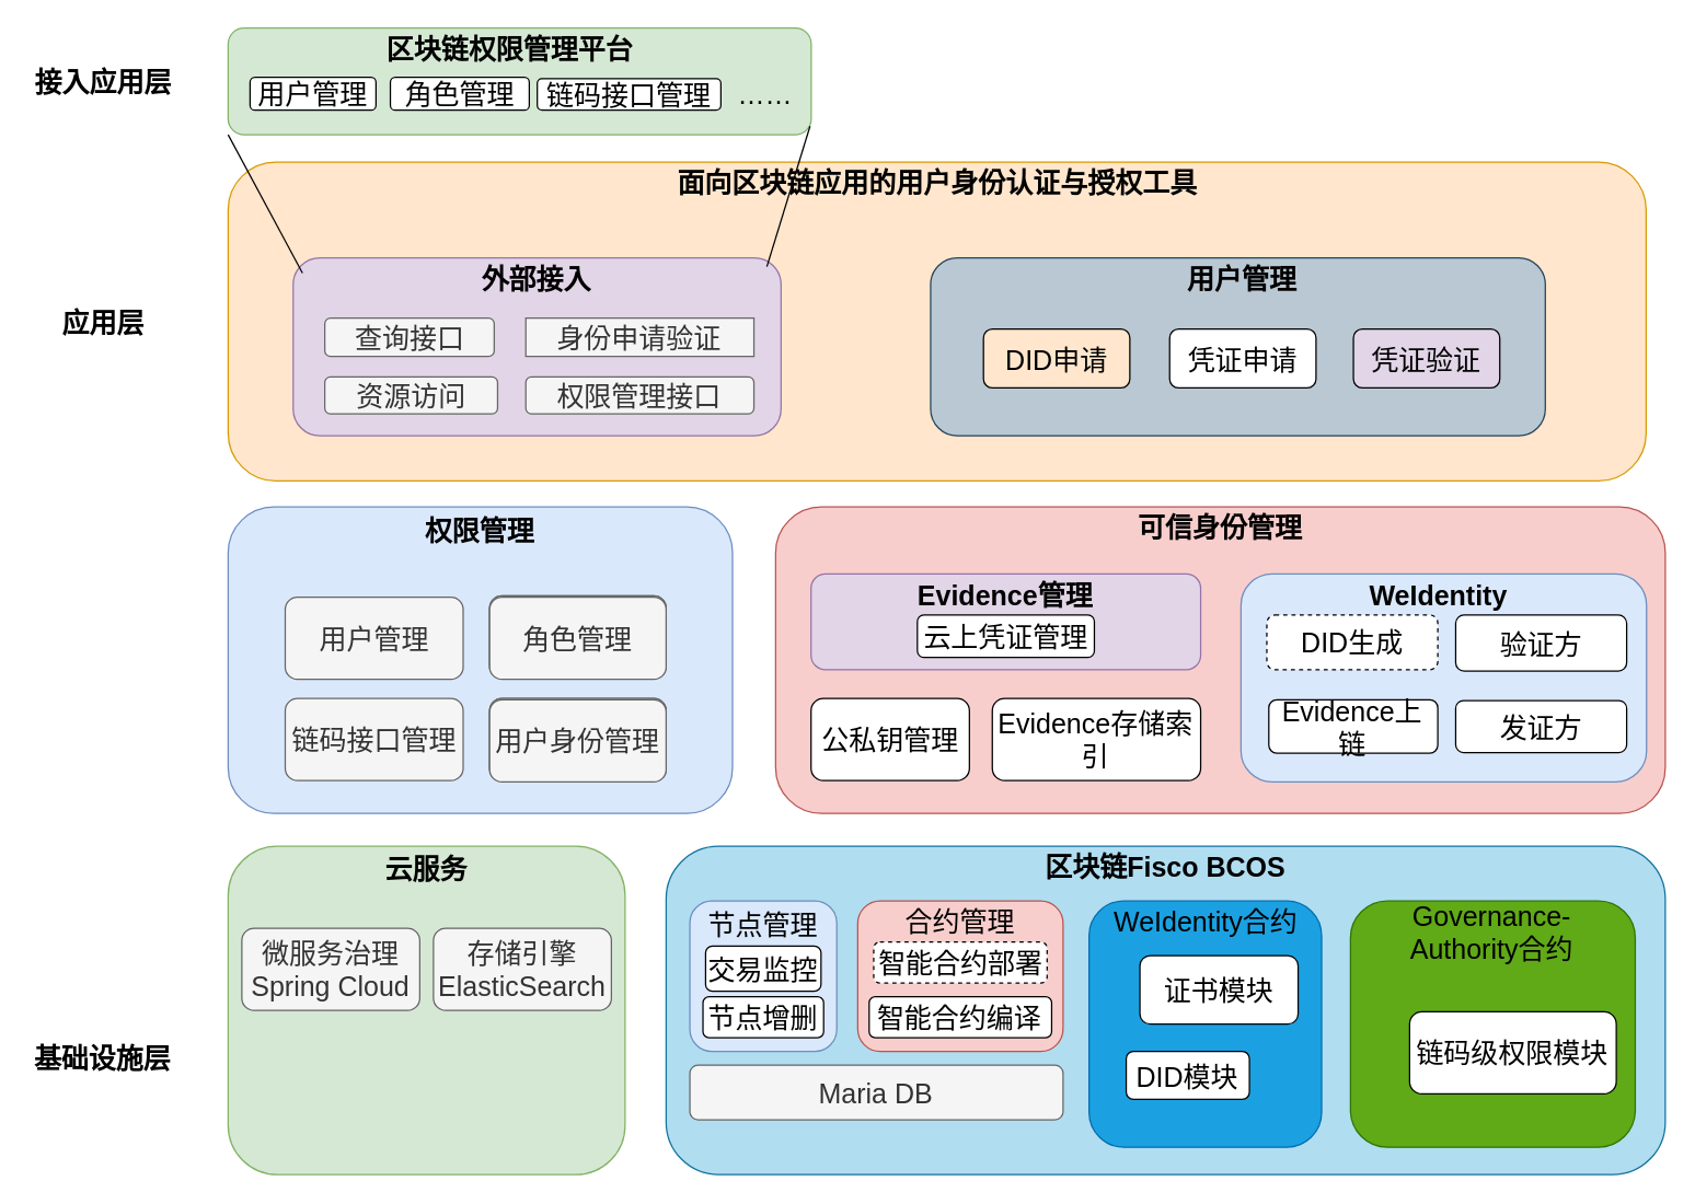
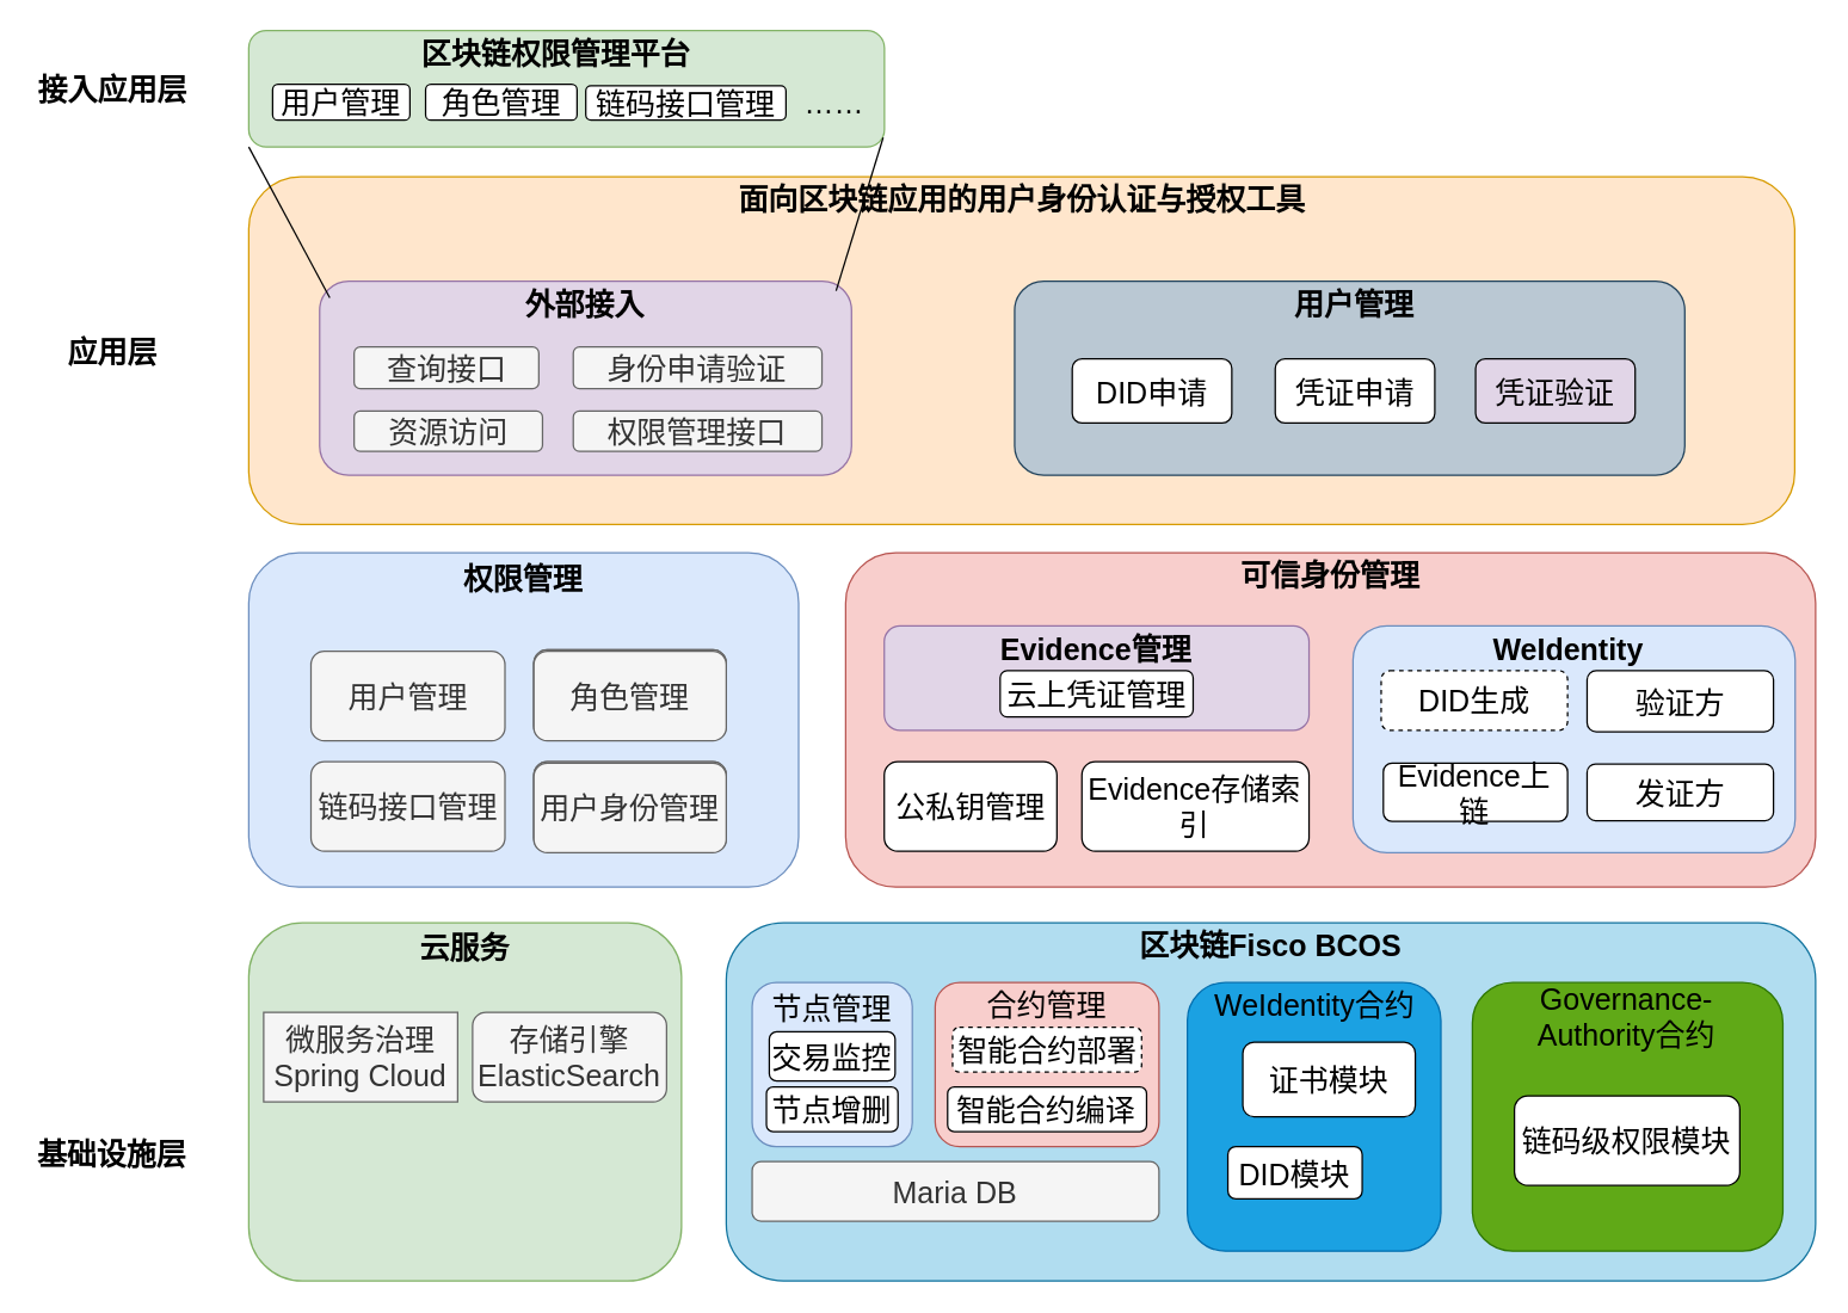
- <mxCell id="60" value="身份申请验证" style="whiteSpace=wrap;html=1;fillColor=#f5f5f5;fontColor=#333333;strokeColor=#666666;fontSize=20;rounded=0;" parent="56" vertex="1"><mxGeometry x="169.96" y="44" width="166.66" height="28" as="geometry" /></mxCell>
+ <mxCell id="60" value="身份申请验证" style="rounded=1;whiteSpace=wrap;html=1;fillColor=#f5f5f5;fontColor=#333333;strokeColor=#666666;fontSize=20;" parent="56" vertex="1"><mxGeometry x="169.96" y="44" width="166.66" height="28" as="geometry" /></mxCell>
- <mxCell id="65" value="DID申请" style="rounded=1;whiteSpace=wrap;html=1;fontSize=20;fillColor=#ffe6cc;" parent="53" vertex="1"><mxGeometry x="551.86" y="122" width="106.927" height="43" as="geometry" /></mxCell>
+ <mxCell id="65" value="DID申请" style="rounded=1;whiteSpace=wrap;html=1;fontSize=20;" parent="53" vertex="1"><mxGeometry x="551.86" y="122" width="106.927" height="43" as="geometry" /></mxCell>
- <mxCell id="5" value="微服务治理&lt;br style=&quot;font-size: 20px;&quot;&gt;Spring Cloud" style="rounded=1;whiteSpace=wrap;html=1;fillColor=#f5f5f5;fontColor=#333333;strokeColor=#666666;fontSize=20;" parent="2" vertex="1"><mxGeometry x="10" y="60" width="130" height="60" as="geometry" /></mxCell>
+ <mxCell id="5" value="微服务治理&lt;br style=&quot;font-size: 20px;&quot;&gt;Spring Cloud" style="whiteSpace=wrap;html=1;fillColor=#f5f5f5;fontColor=#333333;strokeColor=#666666;fontSize=20;rounded=0;" parent="2" vertex="1"><mxGeometry x="10" y="60" width="130" height="60" as="geometry" /></mxCell>
- <mxCell id="72" value="链码级权限模块" style="rounded=1;whiteSpace=wrap;html=1;fontSize=20;" parent="70" vertex="1"><mxGeometry x="43.193" y="81" width="151" height="60" as="geometry" /></mxCell>
+ <mxCell id="72" value="链码级权限模块" style="rounded=1;whiteSpace=wrap;html=1;fontSize=20;" parent="70" vertex="1"><mxGeometry x="28.193" y="76" width="151" height="60" as="geometry" /></mxCell>
